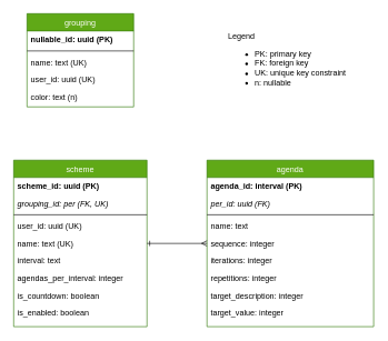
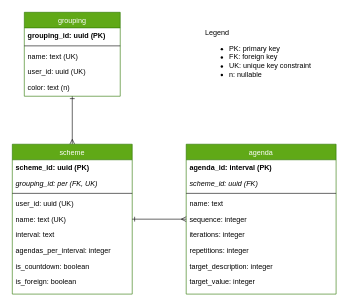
- <mxCell id="5" value="nullable_id: uuid (PK)" style="text;align=left;verticalAlign=top;spacingLeft=4;spacingRight=4;overflow=hidden;rotatable=0;points=[[0,0.5],[1,0.5]];portConstraint=eastwest;fontStyle=1" parent="4" vertex="1"><mxGeometry y="26" width="160" height="26" as="geometry" /></mxCell>
+ <mxCell id="5" value="grouping_id: uuid (PK)" style="text;align=left;verticalAlign=top;spacingLeft=4;spacingRight=4;overflow=hidden;rotatable=0;points=[[0,0.5],[1,0.5]];portConstraint=eastwest;fontStyle=1" parent="4" vertex="1"><mxGeometry y="26" width="160" height="26" as="geometry" /></mxCell>
+ <mxCell id="2" style="rounded=0;orthogonalLoop=1;jettySize=auto;html=1;exitX=0.5;exitY=1;exitDx=0;exitDy=0;entryX=0.5;entryY=0;entryDx=0;entryDy=0;strokeColor=#000000;edgeStyle=orthogonalEdgeStyle;startArrow=ERone;startFill=0;endArrow=ERmany;endFill=0;" parent="1" source="4" target="10" edge="1"><mxGeometry relative="1" as="geometry" /></mxCell>
- <mxCell id="22" value="per_id: uuid (FK)" style="text;align=left;verticalAlign=top;spacingLeft=4;spacingRight=4;overflow=hidden;rotatable=0;points=[[0,0.5],[1,0.5]];portConstraint=eastwest;fontStyle=2" parent="20" vertex="1"><mxGeometry y="52" width="250" height="26" as="geometry" /></mxCell>
+ <mxCell id="22" value="scheme_id: uuid (FK)" style="text;align=left;verticalAlign=top;spacingLeft=4;spacingRight=4;overflow=hidden;rotatable=0;points=[[0,0.5],[1,0.5]];portConstraint=eastwest;fontStyle=2" parent="20" vertex="1"><mxGeometry y="52" width="250" height="26" as="geometry" /></mxCell>
- <mxCell id="19" value="is_enabled: boolean" style="text;align=left;verticalAlign=top;spacingLeft=4;spacingRight=4;overflow=hidden;rotatable=0;points=[[0,0.5],[1,0.5]];portConstraint=eastwest;rounded=0;shadow=0;html=0;" parent="10" vertex="1"><mxGeometry y="216" width="200" height="26" as="geometry" /></mxCell>
+ <mxCell id="19" value="is_foreign: boolean" style="text;align=left;verticalAlign=top;spacingLeft=4;spacingRight=4;overflow=hidden;rotatable=0;points=[[0,0.5],[1,0.5]];portConstraint=eastwest;rounded=0;shadow=0;html=0;" parent="10" vertex="1"><mxGeometry y="216" width="200" height="26" as="geometry" /></mxCell>
